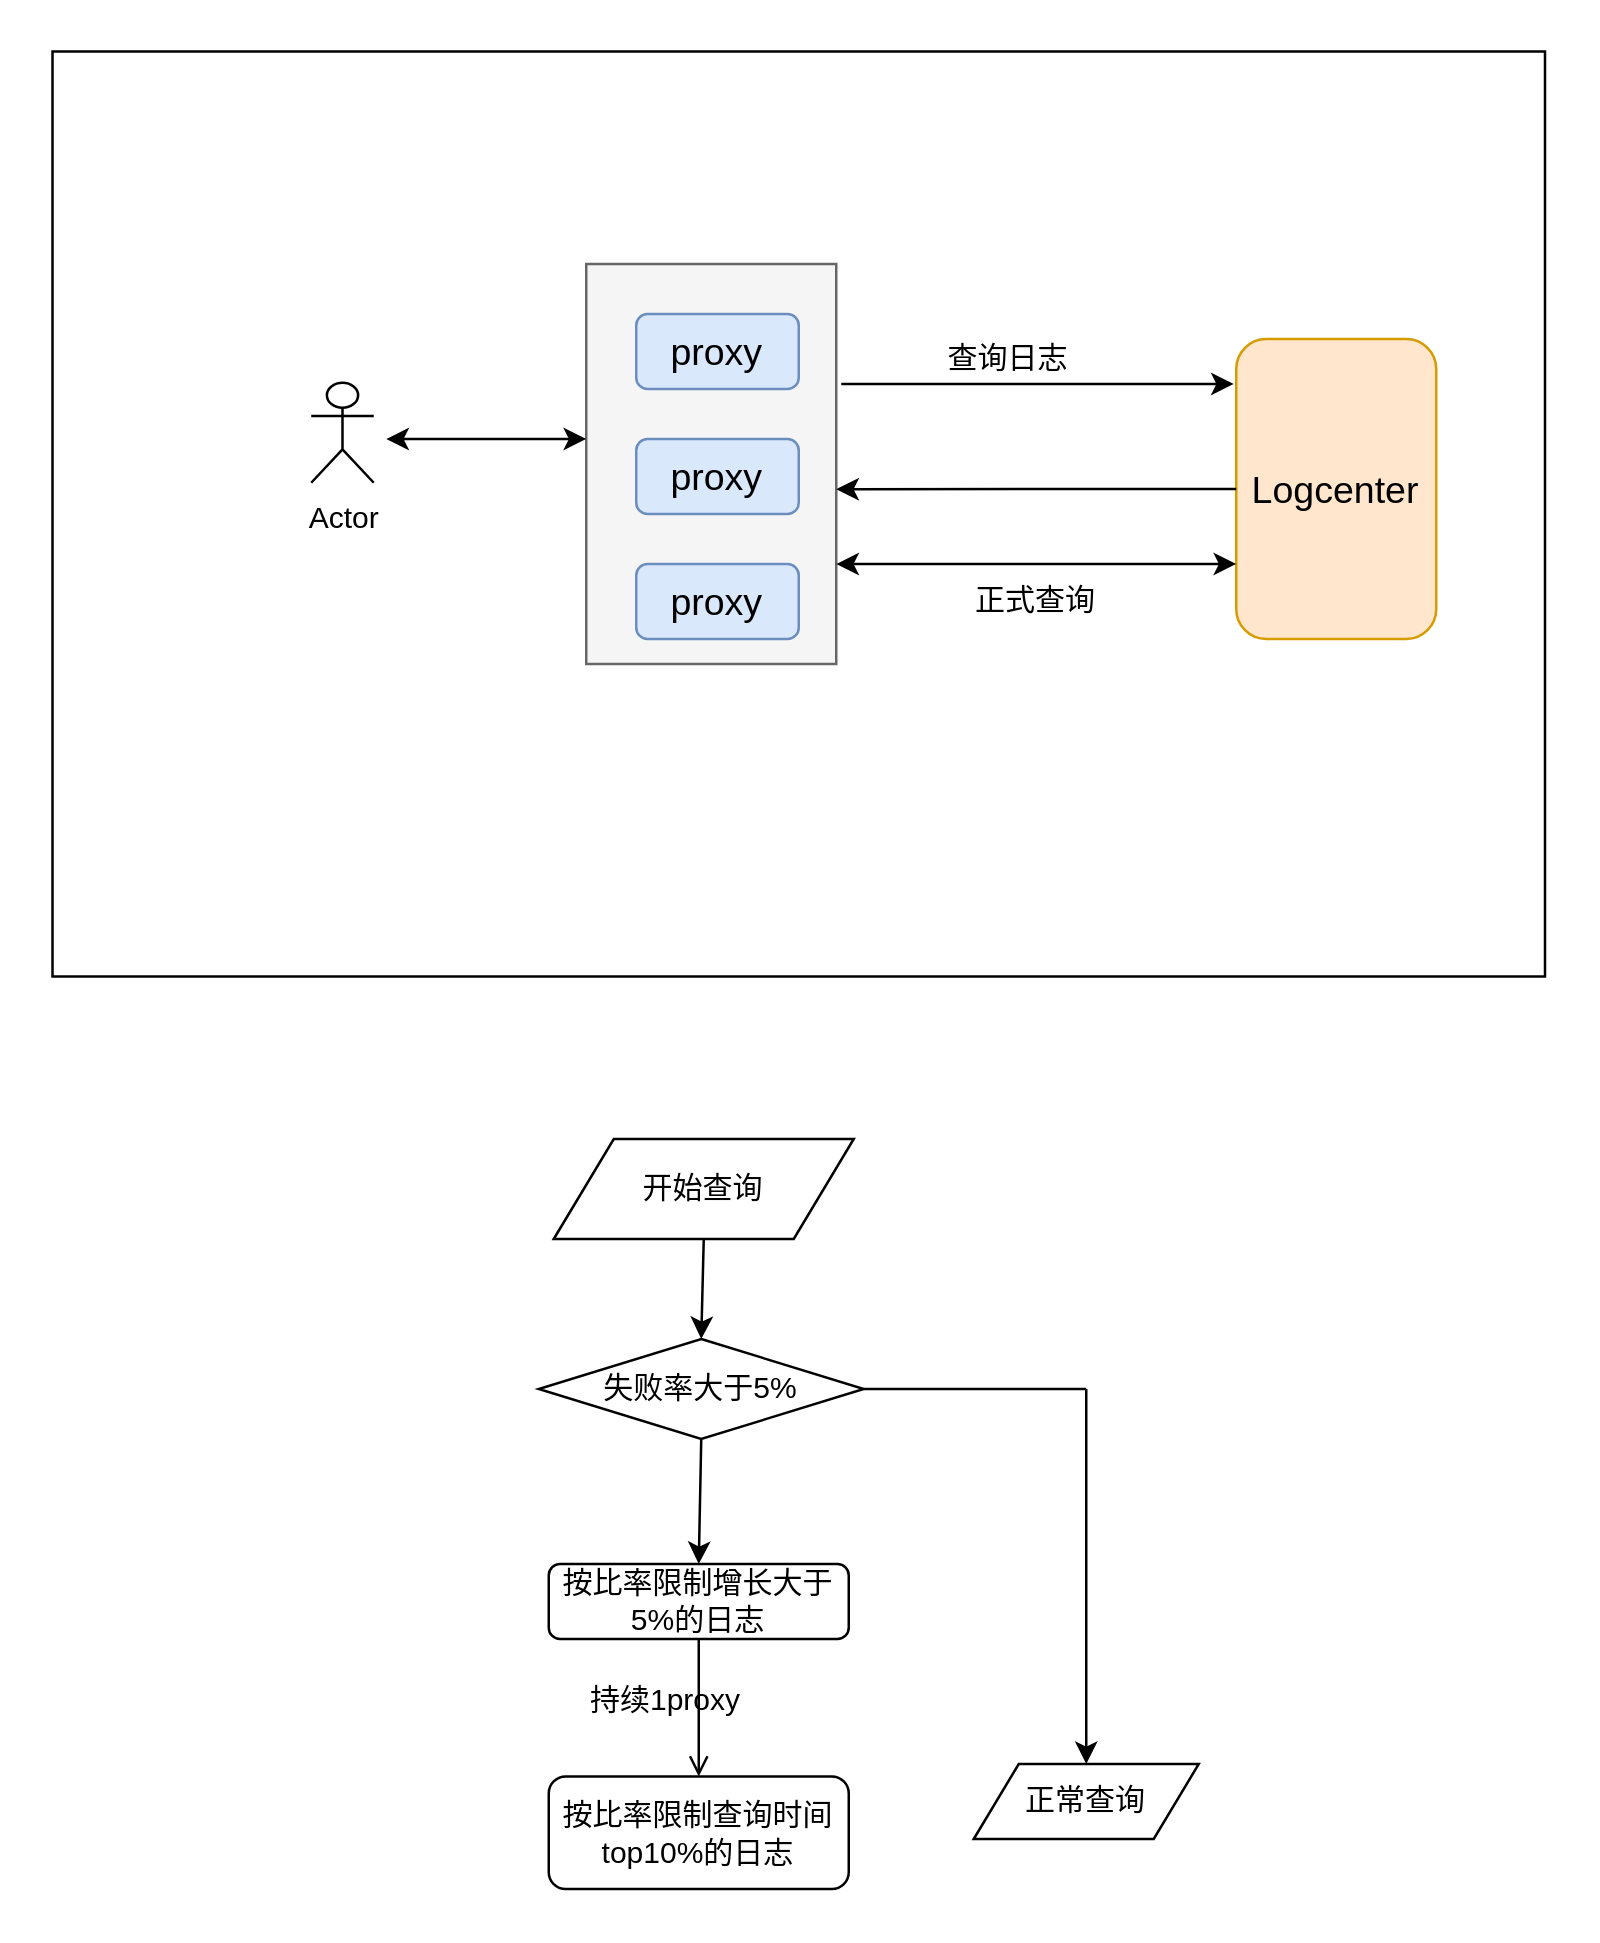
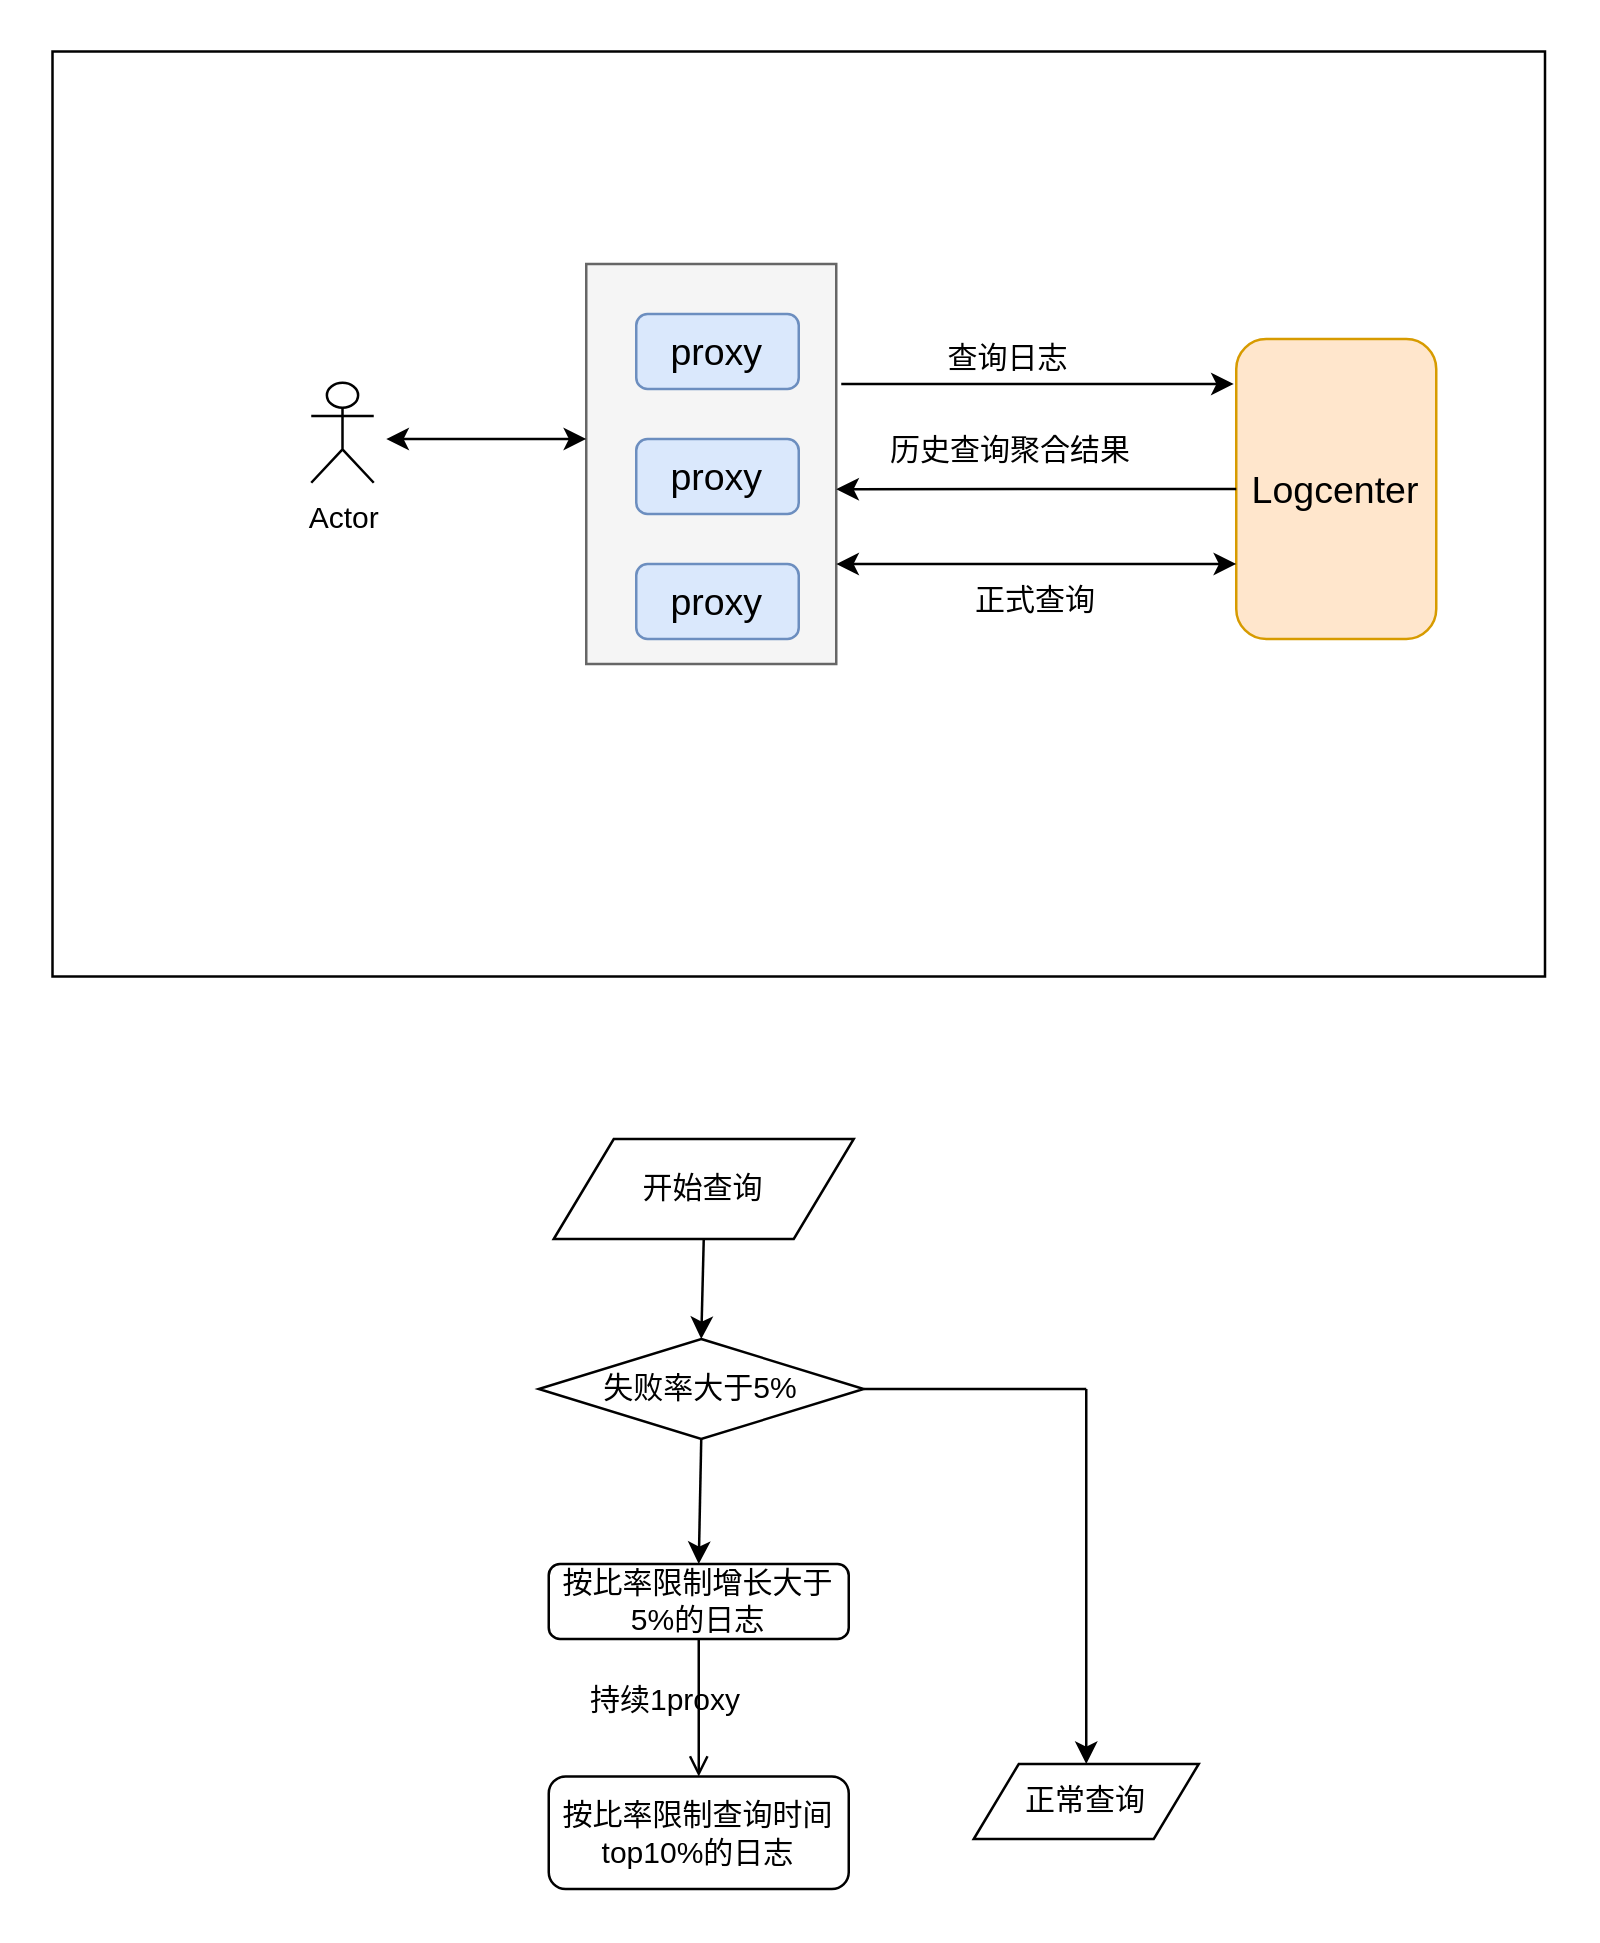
+ <mxCell id="12" value="历史查询聚合结果" style="text;html=1;strokeColor=none;fillColor=none;align=center;verticalAlign=middle;whiteSpace=wrap;rounded=0;" vertex="1" parent="1"><mxGeometry x="354" y="170" width="100" height="20" as="geometry" /></mxCell>
